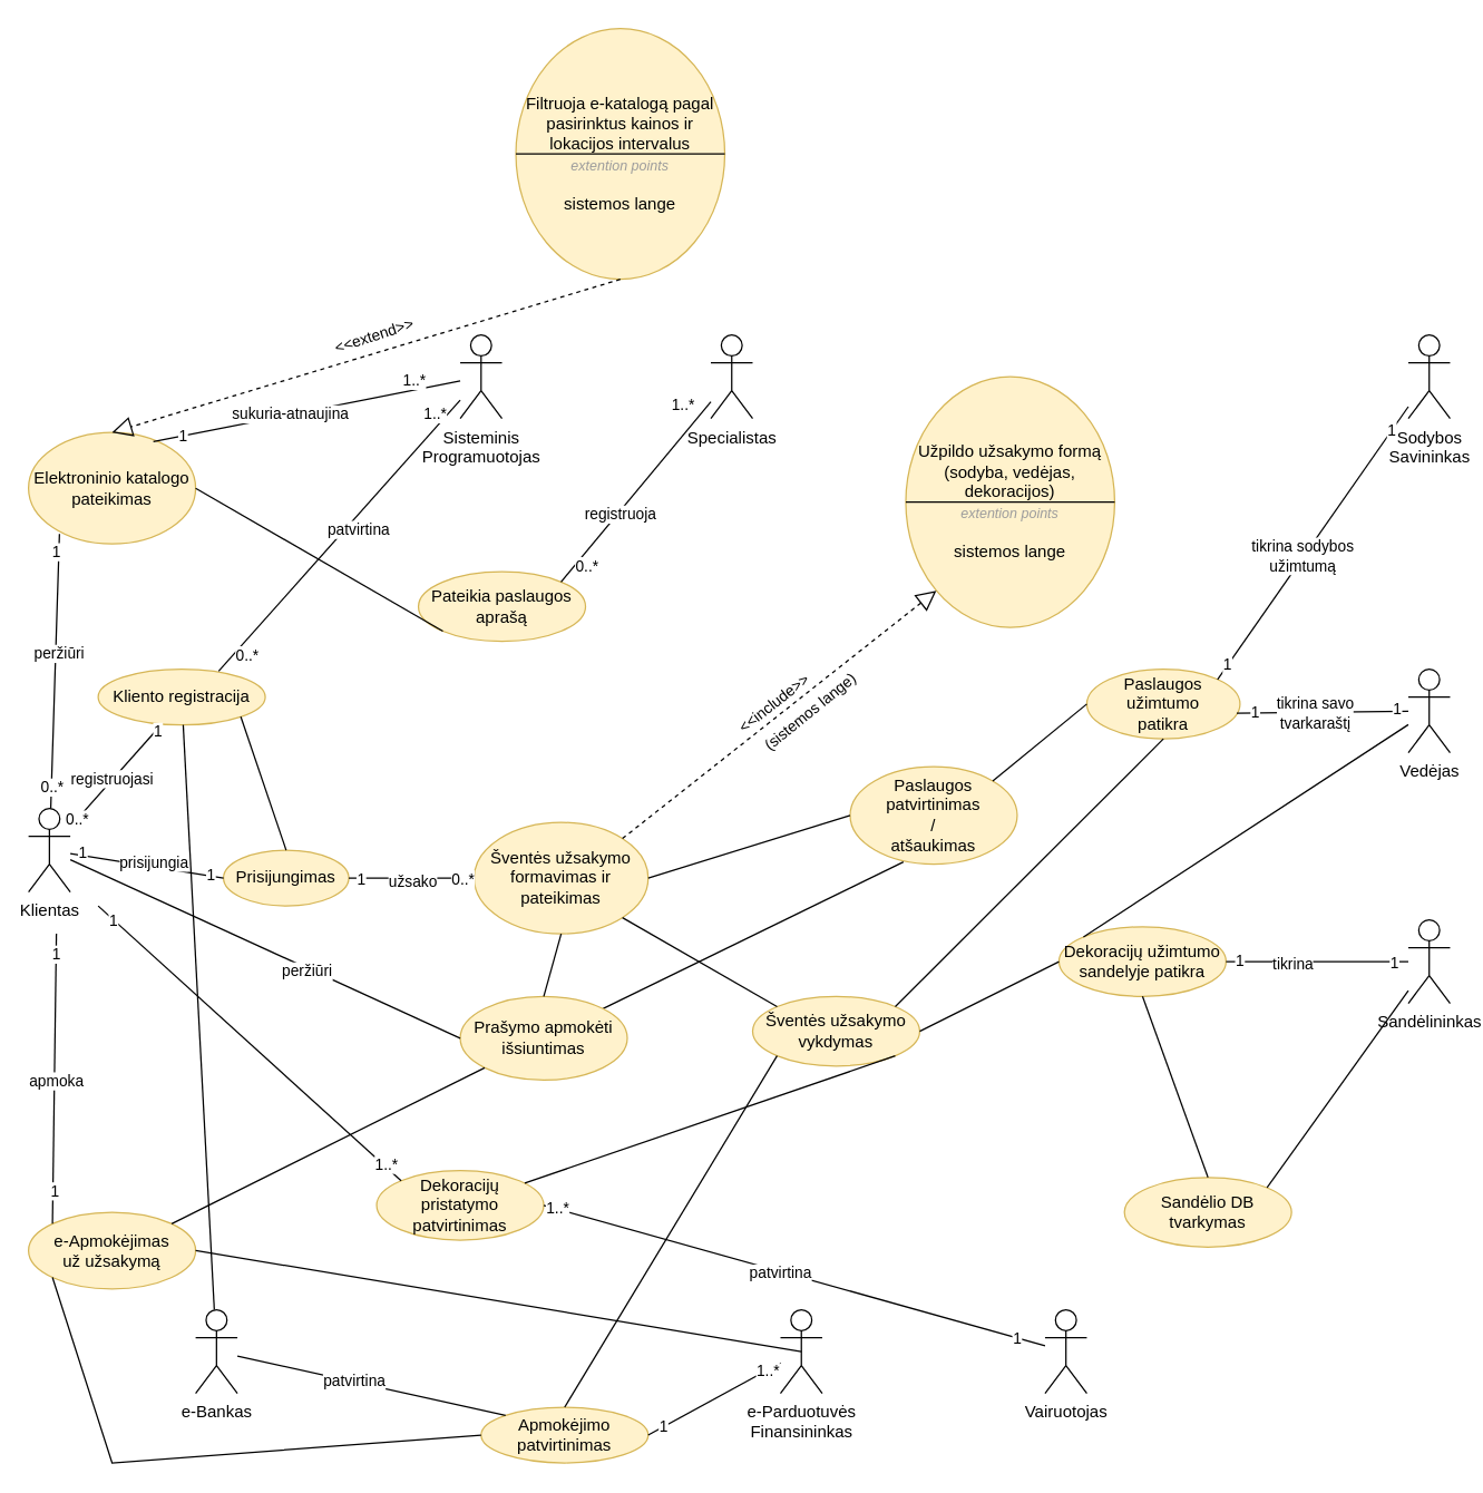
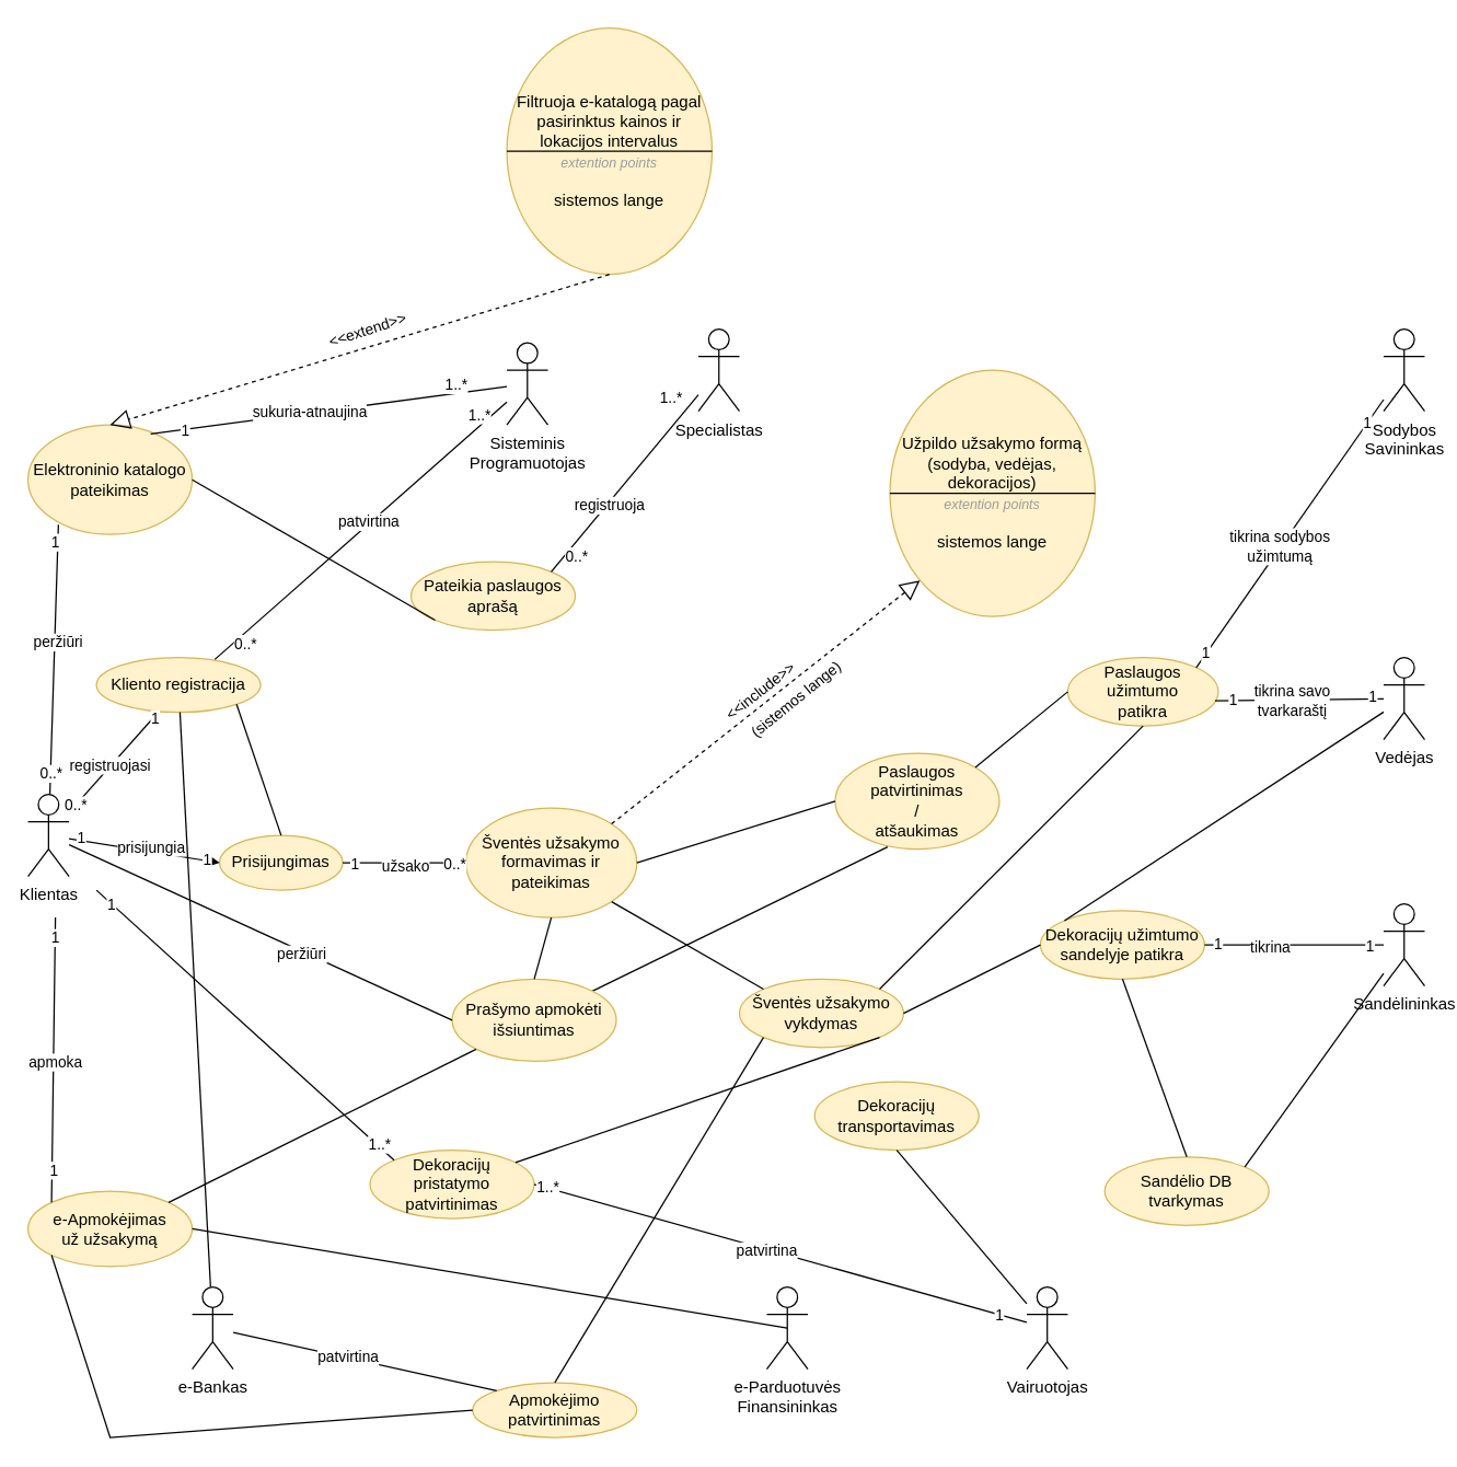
- <mxCell id="5" value="Sisteminis&lt;br&gt;Programuotojas" style="shape=umlActor;verticalLabelPosition=bottom;verticalAlign=top;html=1;outlineConnect=0;" parent="1" vertex="1"><mxGeometry x="330" y="240" width="30" height="60" as="geometry" /></mxCell>
+ <mxCell id="5" value="Sisteminis&lt;br&gt;Programuotojas" style="shape=umlActor;verticalLabelPosition=bottom;verticalAlign=top;html=1;outlineConnect=0;" parent="1" vertex="1"><mxGeometry x="370" y="250" width="30" height="60" as="geometry" /></mxCell>
- <mxCell id="37" value="" style="endArrow=none;html=1;rounded=0;entryX=0;entryY=0.5;entryDx=0;entryDy=0;" parent="1" source="2" target="36" edge="1"><mxGeometry width="50" height="50" relative="1" as="geometry"><mxPoint x="310" y="640" as="sourcePoint" /><mxPoint x="360" y="590" as="targetPoint" /></mxGeometry></mxCell>
+ <mxCell id="37" value="" style="endArrow=block;html=1;rounded=0;entryX=0;entryY=0.5;entryDx=0;entryDy=0;" parent="1" source="2" target="36" edge="1"><mxGeometry width="50" height="50" relative="1" as="geometry"><mxPoint x="310" y="640" as="sourcePoint" /><mxPoint x="360" y="590" as="targetPoint" /></mxGeometry></mxCell>
+ <mxCell id="79" value="Dekoracijų transportavimas" style="ellipse;whiteSpace=wrap;html=1;fillColor=#fff2cc;strokeColor=#d6b656;" parent="1" vertex="1"><mxGeometry x="595" y="790" width="120" height="50" as="geometry" /></mxCell>
+ <mxCell id="89" value="" style="endArrow=none;html=1;rounded=0;entryX=0.5;entryY=1;entryDx=0;entryDy=0;" parent="1" source="8" target="79" edge="1"><mxGeometry width="50" height="50" relative="1" as="geometry"><mxPoint x="710" y="910" as="sourcePoint" /><mxPoint x="760" y="890" as="targetPoint" /></mxGeometry></mxCell>
- <mxCell id="76" value="" style="endArrow=none;html=1;rounded=0;exitX=1;exitY=0.5;exitDx=0;exitDy=0;" parent="1" source="72" target="7" edge="1"><mxGeometry width="50" height="50" relative="1" as="geometry"><mxPoint x="480" y="1090" as="sourcePoint" /><mxPoint x="530" y="1040" as="targetPoint" /></mxGeometry></mxCell>
- <mxCell id="77" value="1..*" style="edgeLabel;html=1;align=center;verticalAlign=middle;resizable=0;points=[];" parent="76" vertex="1" connectable="0"><mxGeometry x="0.788" relative="1" as="geometry"><mxPoint as="offset" /></mxGeometry></mxCell>
- <mxCell id="78" value="1" style="edgeLabel;html=1;align=center;verticalAlign=middle;resizable=0;points=[];" parent="76" vertex="1" connectable="0"><mxGeometry x="-0.776" y="1" relative="1" as="geometry"><mxPoint as="offset" /></mxGeometry></mxCell>
